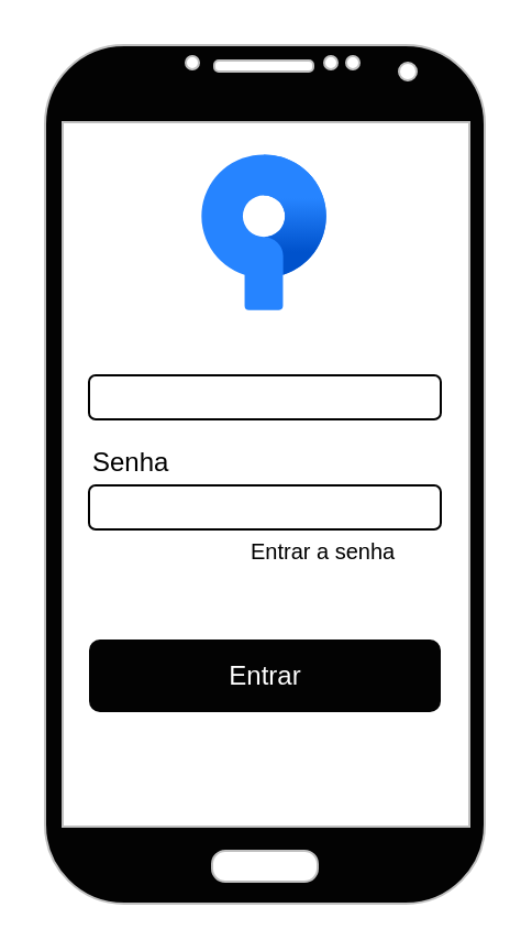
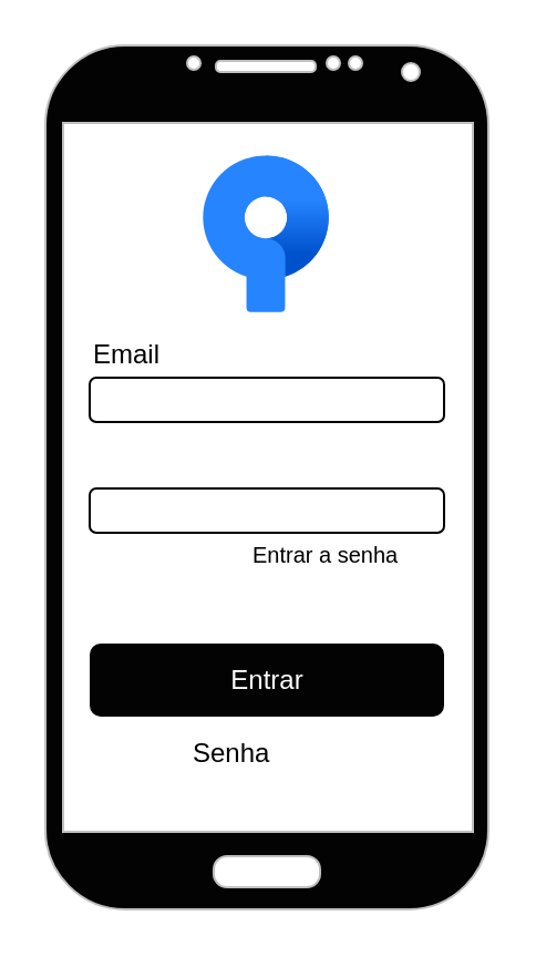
+ <mxCell id="4" value="Email" style="text;html=1;strokeColor=none;fillColor=none;align=left;verticalAlign=middle;whiteSpace=wrap;rounded=0;" vertex="1" parent="1"><mxGeometry x="40" y="150" width="60" height="20" as="geometry" /></mxCell>
- <mxCell id="6" value="Senha" style="text;html=1;strokeColor=none;fillColor=none;align=left;verticalAlign=middle;whiteSpace=wrap;rounded=0;" vertex="1" parent="1"><mxGeometry x="40" y="200" width="60" height="20" as="geometry" /></mxCell>
+ <mxCell id="6" value="Senha" style="text;html=1;strokeColor=none;fillColor=none;align=left;verticalAlign=middle;whiteSpace=wrap;rounded=0;" vertex="1" parent="1"><mxGeometry x="85" y="330" width="60" height="20" as="geometry" /></mxCell>
